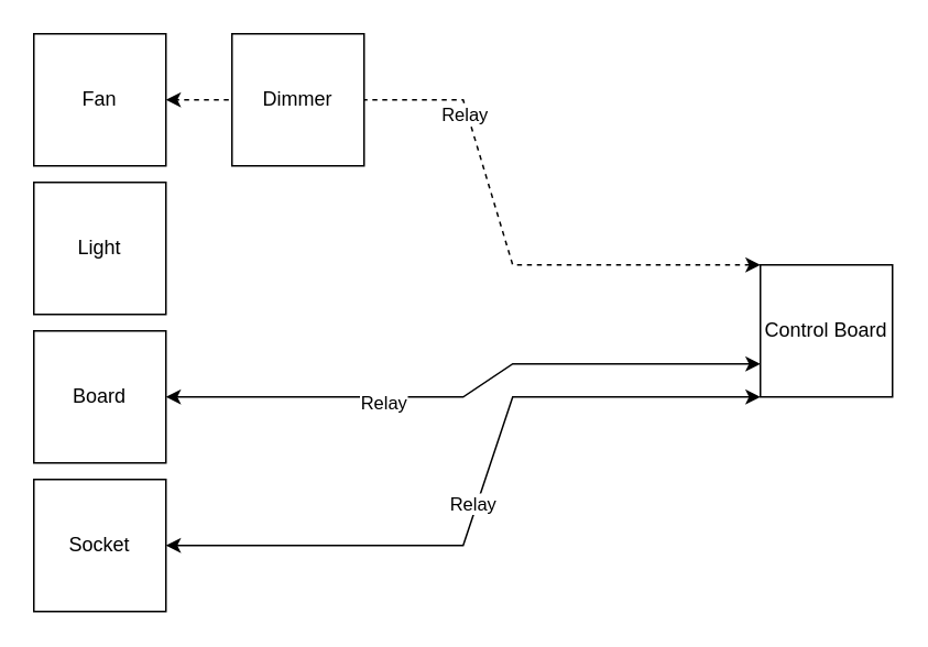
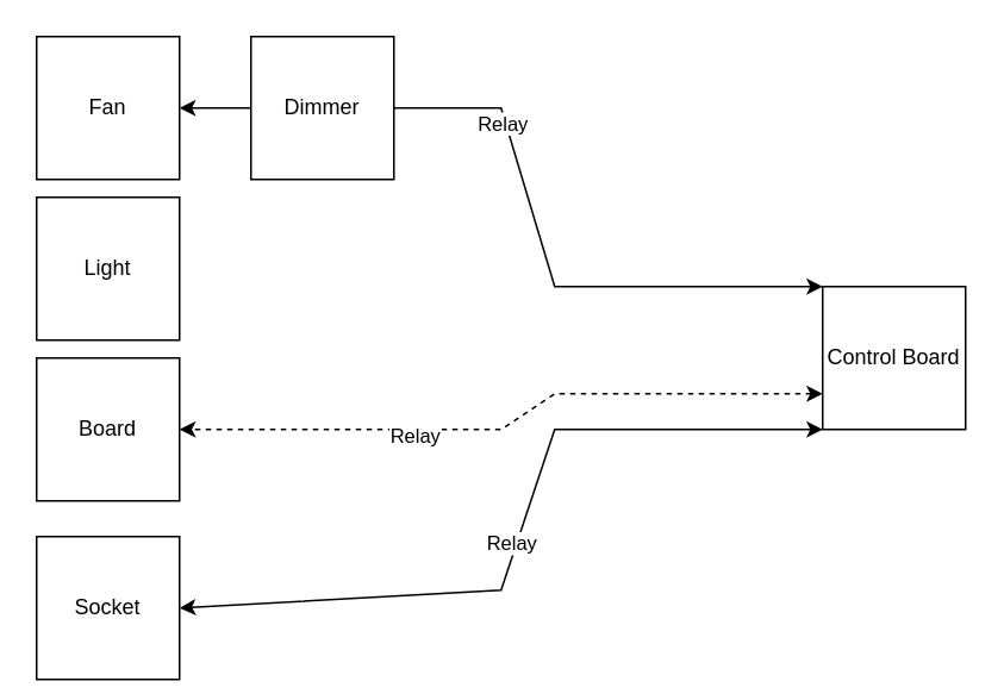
- <mxCell id="7" value="" style="endArrow=classic;startArrow=classic;html=1;rounded=0;exitX=0;exitY=0;exitDx=0;exitDy=0;entryX=1;entryY=0.5;entryDx=0;entryDy=0;dashed=1;" edge="1" parent="1" source="6" target="2"><mxGeometry width="50" height="50" relative="1" as="geometry"><mxPoint x="360" y="250" as="sourcePoint" /><mxPoint x="410" y="200" as="targetPoint" /><Array as="points"><mxPoint x="310" y="160" /><mxPoint x="280" y="60" /></Array></mxGeometry></mxCell>
+ <mxCell id="7" value="" style="endArrow=classic;startArrow=classic;html=1;rounded=0;exitX=0;exitY=0;exitDx=0;exitDy=0;entryX=1;entryY=0.5;entryDx=0;entryDy=0;" edge="1" parent="1" source="6" target="2"><mxGeometry width="50" height="50" relative="1" as="geometry"><mxPoint x="360" y="250" as="sourcePoint" /><mxPoint x="410" y="200" as="targetPoint" /><Array as="points"><mxPoint x="310" y="160" /><mxPoint x="280" y="60" /></Array></mxGeometry></mxCell>
- <mxCell id="9" value="" style="endArrow=classic;startArrow=classic;html=1;rounded=0;exitX=0;exitY=0.75;exitDx=0;exitDy=0;" edge="1" parent="1" source="6" target="4"><mxGeometry width="50" height="50" relative="1" as="geometry"><mxPoint x="360" y="250" as="sourcePoint" /><mxPoint x="410" y="200" as="targetPoint" /><Array as="points"><mxPoint x="310" y="220" /><mxPoint x="280" y="240" /></Array></mxGeometry></mxCell>
+ <mxCell id="9" value="" style="endArrow=classic;startArrow=classic;html=1;rounded=0;exitX=0;exitY=0.75;exitDx=0;exitDy=0;dashed=1;" edge="1" parent="1" source="6" target="4"><mxGeometry width="50" height="50" relative="1" as="geometry"><mxPoint x="360" y="250" as="sourcePoint" /><mxPoint x="410" y="200" as="targetPoint" /><Array as="points"><mxPoint x="310" y="220" /><mxPoint x="280" y="240" /></Array></mxGeometry></mxCell>
- <mxCell id="5" value="Socket" style="whiteSpace=wrap;html=1;aspect=fixed;" vertex="1" parent="1"><mxGeometry x="20" y="290" width="80" height="80" as="geometry" /></mxCell>
+ <mxCell id="5" value="Socket" style="whiteSpace=wrap;html=1;aspect=fixed;" vertex="1" parent="1"><mxGeometry x="20" y="300" width="80" height="80" as="geometry" /></mxCell>
